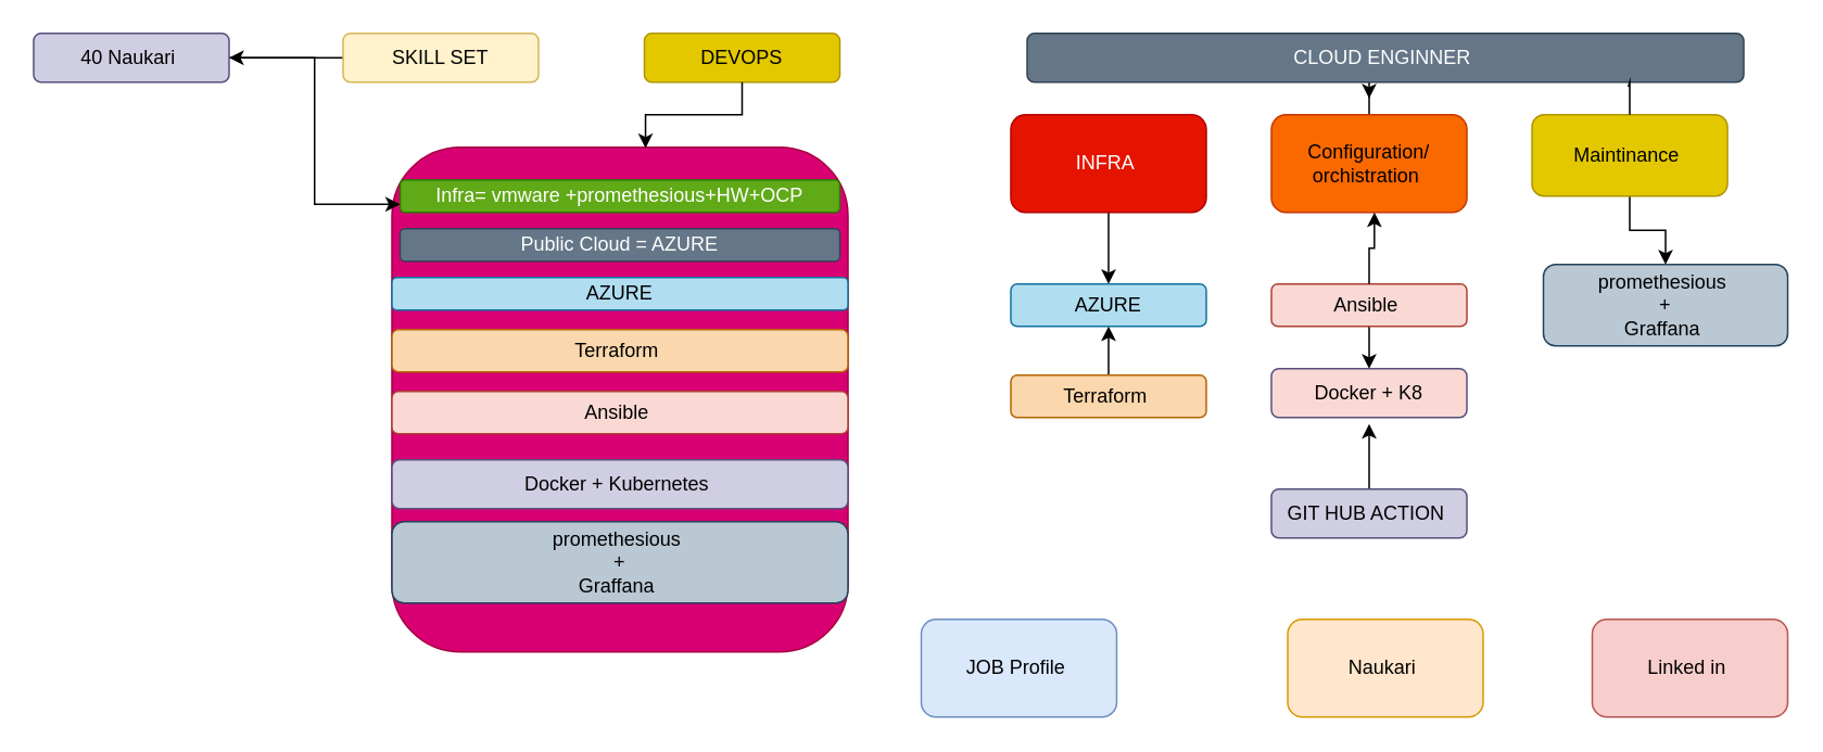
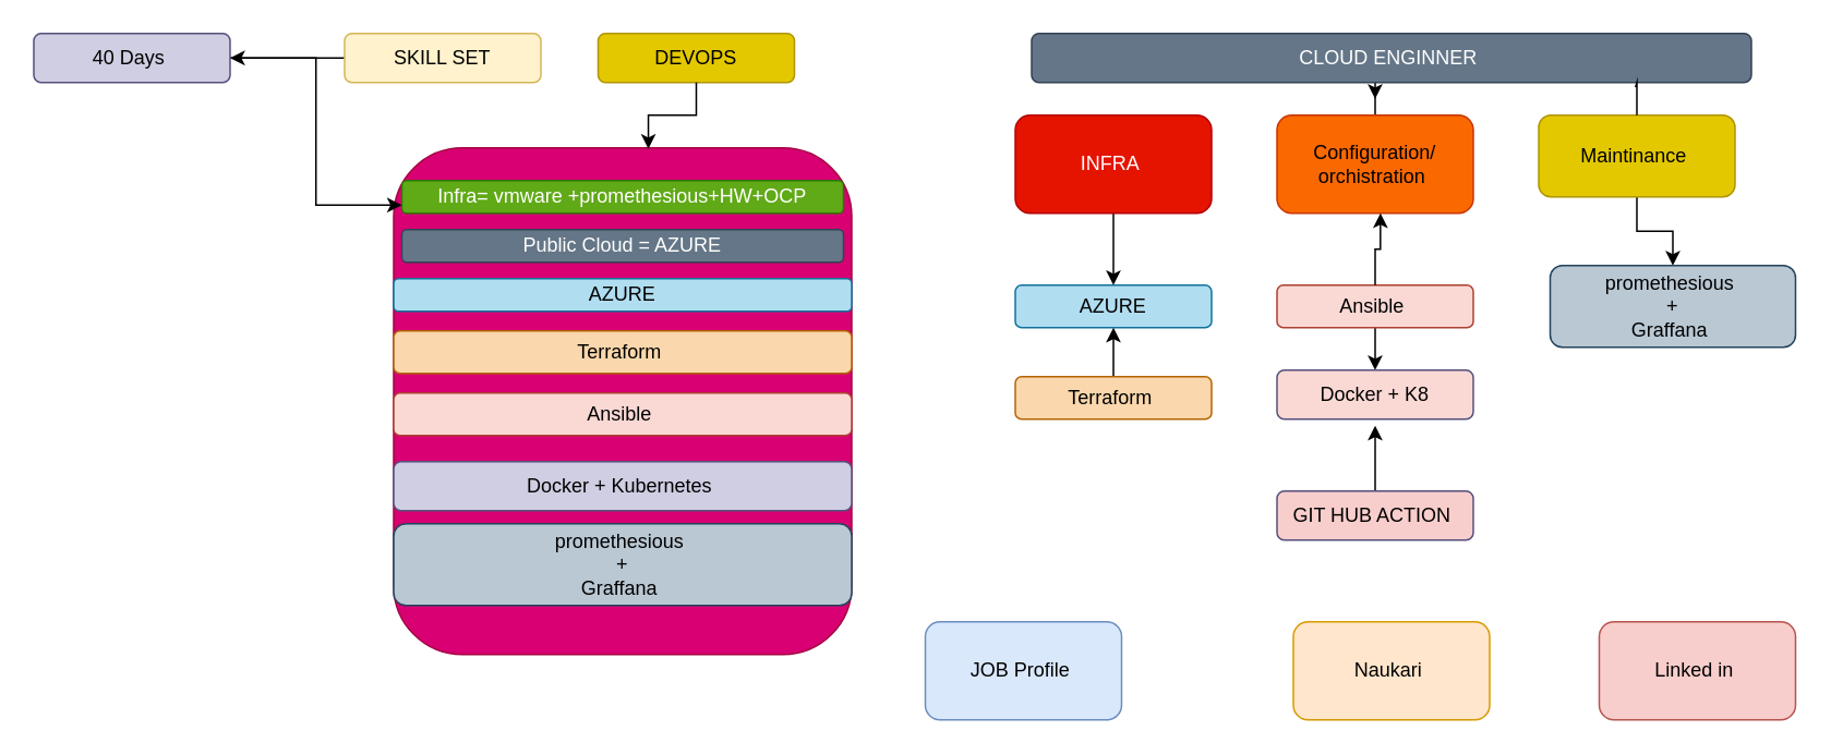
- <mxCell id="34" value="40 Naukari&amp;nbsp;" style="rounded=1;whiteSpace=wrap;html=1;fillColor=#d0cee2;strokeColor=#56517e;" vertex="1" parent="1"><mxGeometry x="20" y="20" width="120" height="30" as="geometry" /></mxCell>
+ <mxCell id="34" value="40 Days&amp;nbsp;" style="rounded=1;whiteSpace=wrap;html=1;fillColor=#d0cee2;strokeColor=#56517e;" vertex="1" parent="1"><mxGeometry x="20" y="20" width="120" height="30" as="geometry" /></mxCell>
- <mxCell id="26" value="DEVOPS" style="whiteSpace=wrap;html=1;fillColor=#e3c800;strokeColor=#B09500;rounded=1;fontColor=#000000;" vertex="1" parent="1"><mxGeometry x="395" y="20" width="120" height="30" as="geometry" /></mxCell>
+ <mxCell id="26" value="DEVOPS" style="whiteSpace=wrap;html=1;fillColor=#e3c800;strokeColor=#B09500;rounded=1;fontColor=#000000;" vertex="1" parent="1"><mxGeometry x="365" y="20" width="120" height="30" as="geometry" /></mxCell>
- <mxCell id="36" value="GIT HUB ACTION&amp;nbsp;" style="whiteSpace=wrap;html=1;fillColor=#d0cee2;strokeColor=#56517e;rounded=1;" vertex="1" parent="1"><mxGeometry x="780" y="300" width="120" height="30" as="geometry" /></mxCell>
+ <mxCell id="36" value="GIT HUB ACTION&amp;nbsp;" style="whiteSpace=wrap;html=1;fillColor=#f8cecc;strokeColor=#56517e;rounded=1;" vertex="1" parent="1"><mxGeometry x="780" y="300" width="120" height="30" as="geometry" /></mxCell>
